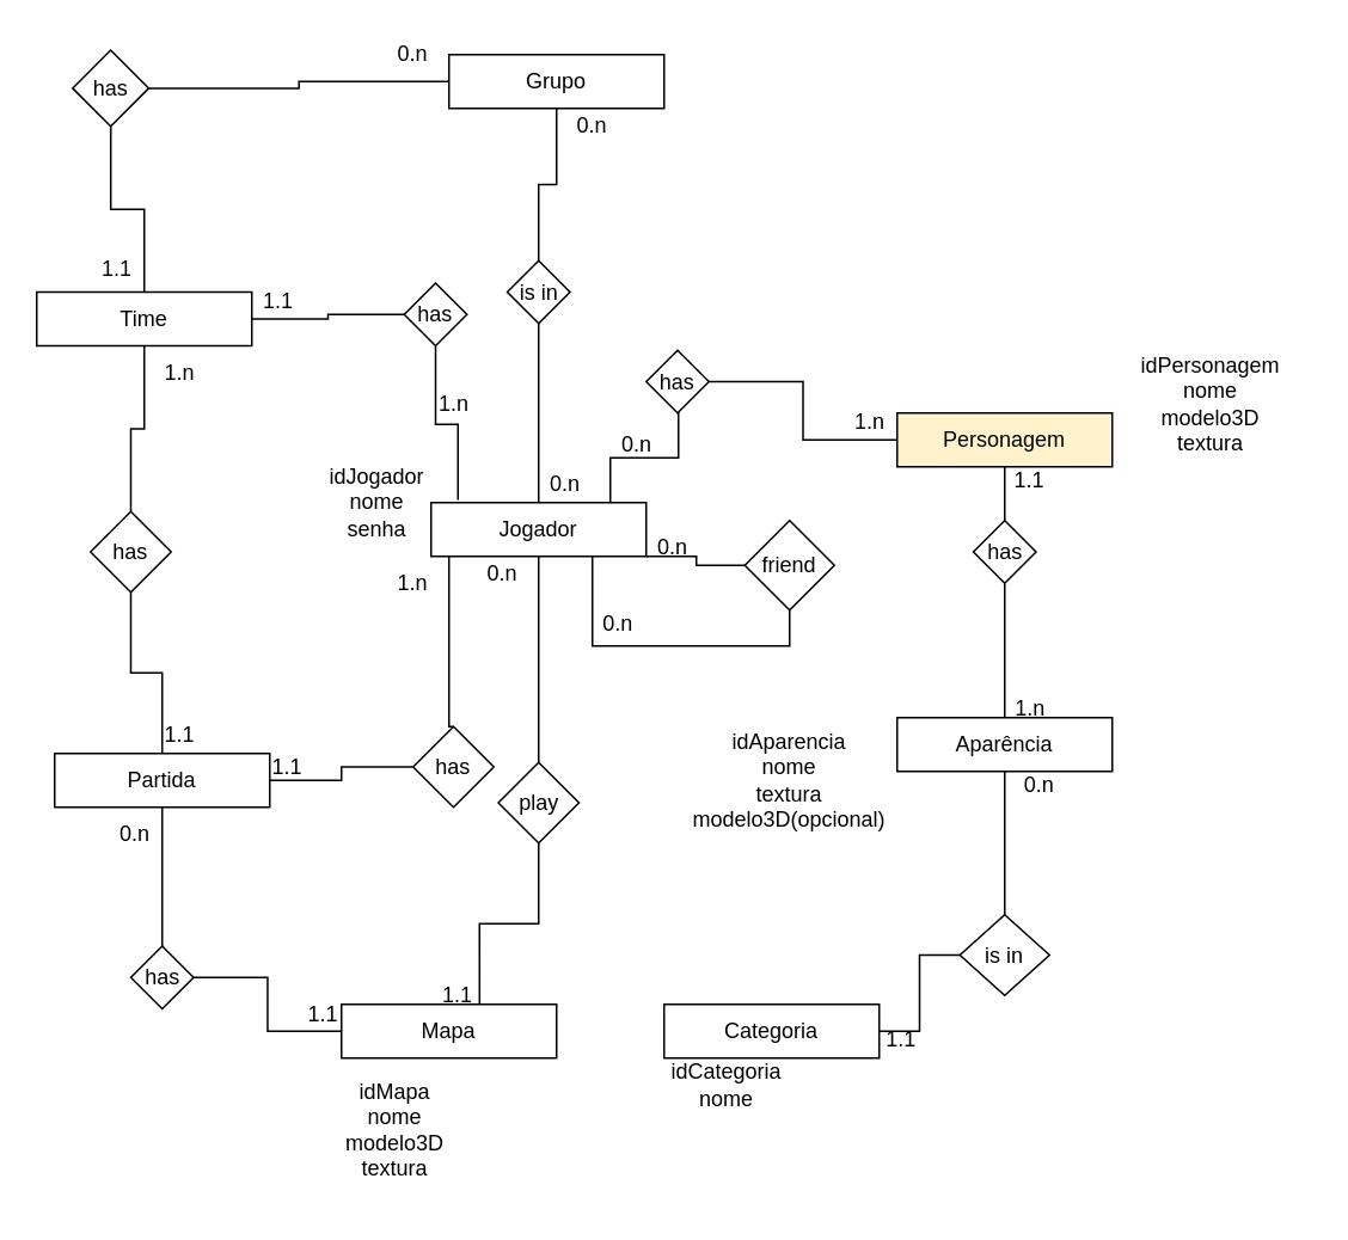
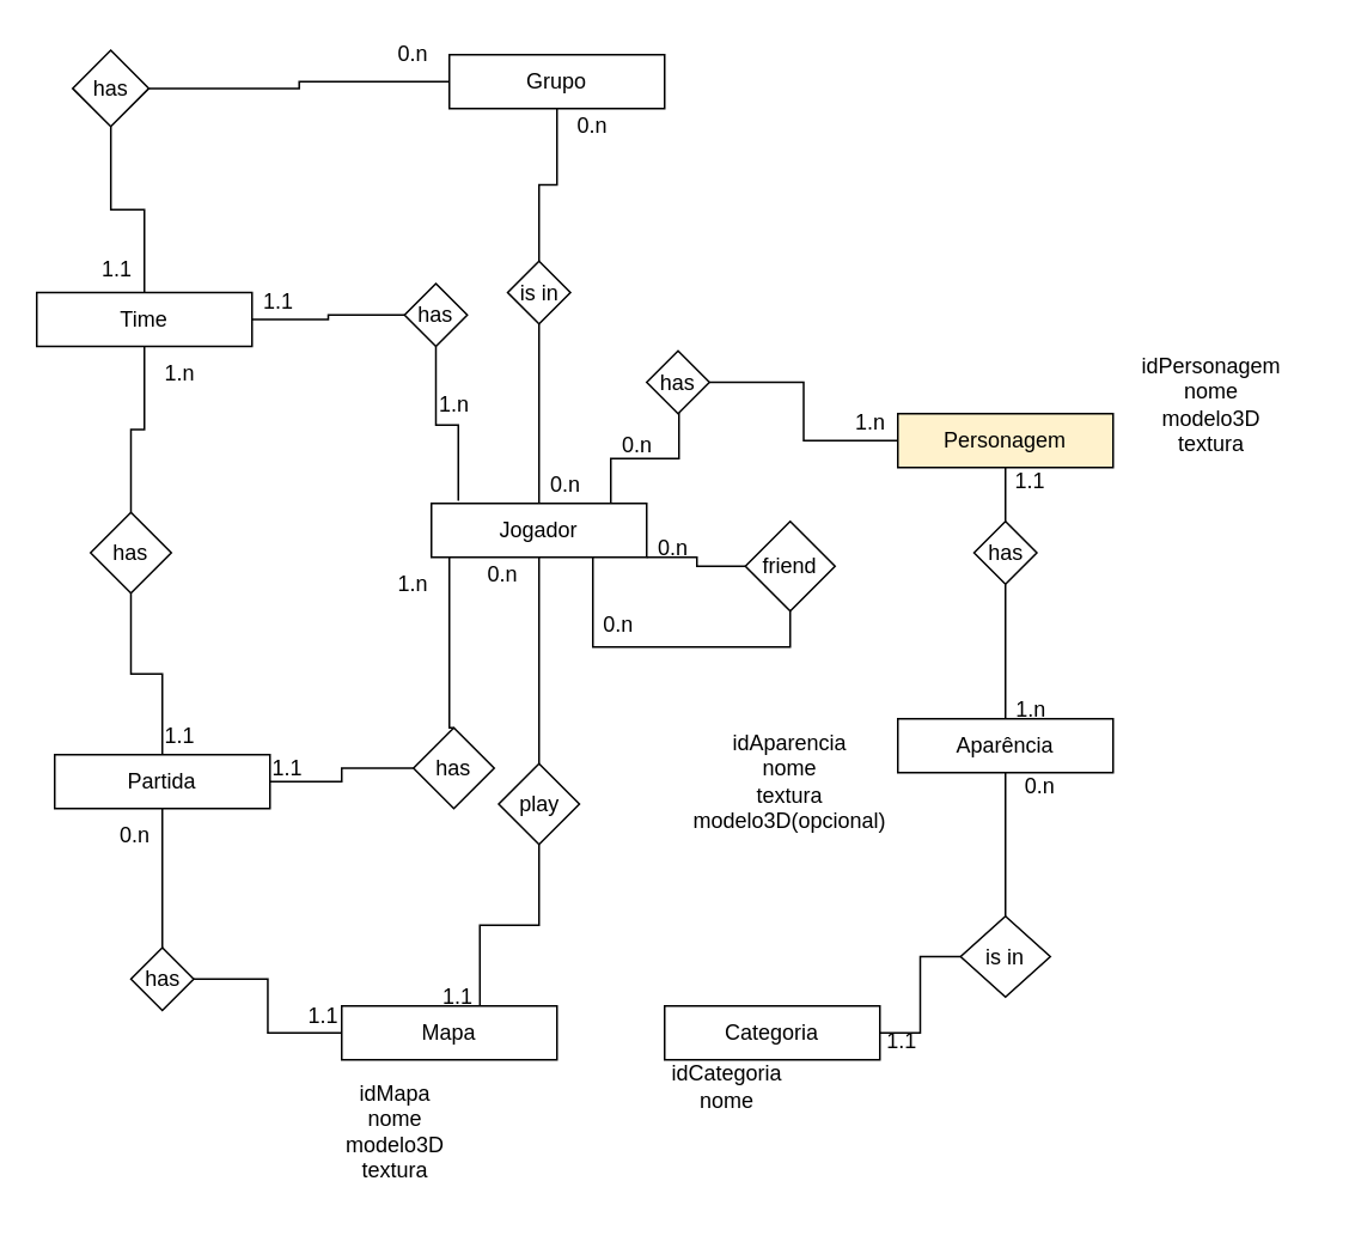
- <mxCell id="13" value="&lt;div&gt;idJogador&lt;/div&gt;&lt;div&gt;nome&lt;/div&gt;&lt;div&gt;senha&lt;/div&gt;" style="text;html=1;strokeColor=none;fillColor=none;align=center;verticalAlign=middle;whiteSpace=wrap;rounded=0;" parent="1" vertex="1"><mxGeometry x="180" y="250" width="60" height="60" as="geometry" /></mxCell>
